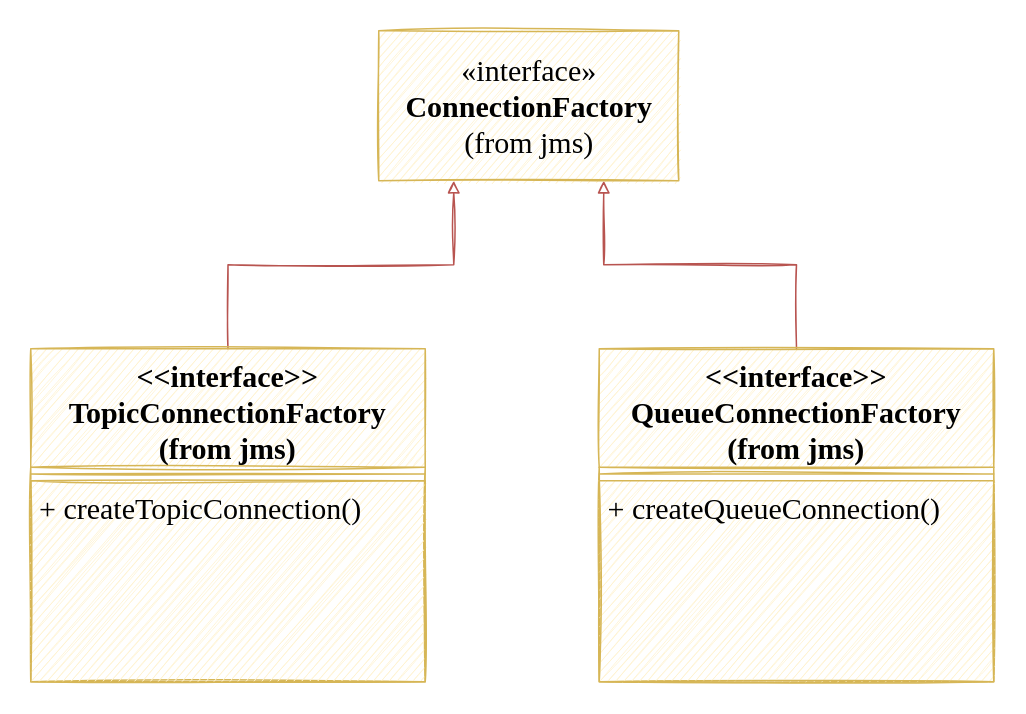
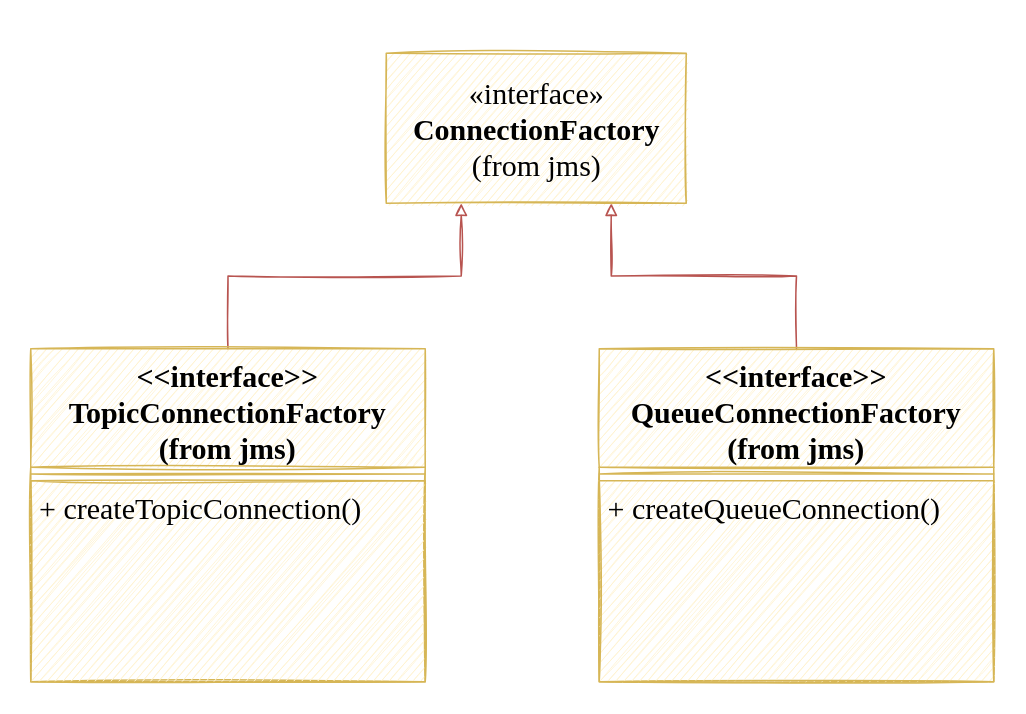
- <mxCell id="2" value="«interface»&lt;br&gt;&lt;div&gt;&lt;b&gt;ConnectionFactory&lt;/b&gt;&lt;/div&gt;&lt;div&gt;(from jms)&lt;/div&gt;" style="html=1;sketch=1;fontFamily=Architects Daughter;fontSource=https%3A%2F%2Ffonts.googleapis.com%2Fcss%3Ffamily%3DArchitects%2BDaughter;fontSize=20;fillColor=#fff2cc;strokeColor=#d6b656;" vertex="1" parent="1"><mxGeometry x="252" y="20" width="200" height="100" as="geometry" /></mxCell>
+ <mxCell id="2" value="«interface»&lt;br&gt;&lt;div&gt;&lt;b&gt;ConnectionFactory&lt;/b&gt;&lt;/div&gt;&lt;div&gt;(from jms)&lt;/div&gt;" style="html=1;sketch=1;fontFamily=Architects Daughter;fontSource=https%3A%2F%2Ffonts.googleapis.com%2Fcss%3Ffamily%3DArchitects%2BDaughter;fontSize=20;fillColor=#fff2cc;strokeColor=#d6b656;" vertex="1" parent="1"><mxGeometry x="257" y="35" width="200" height="100" as="geometry" /></mxCell>
